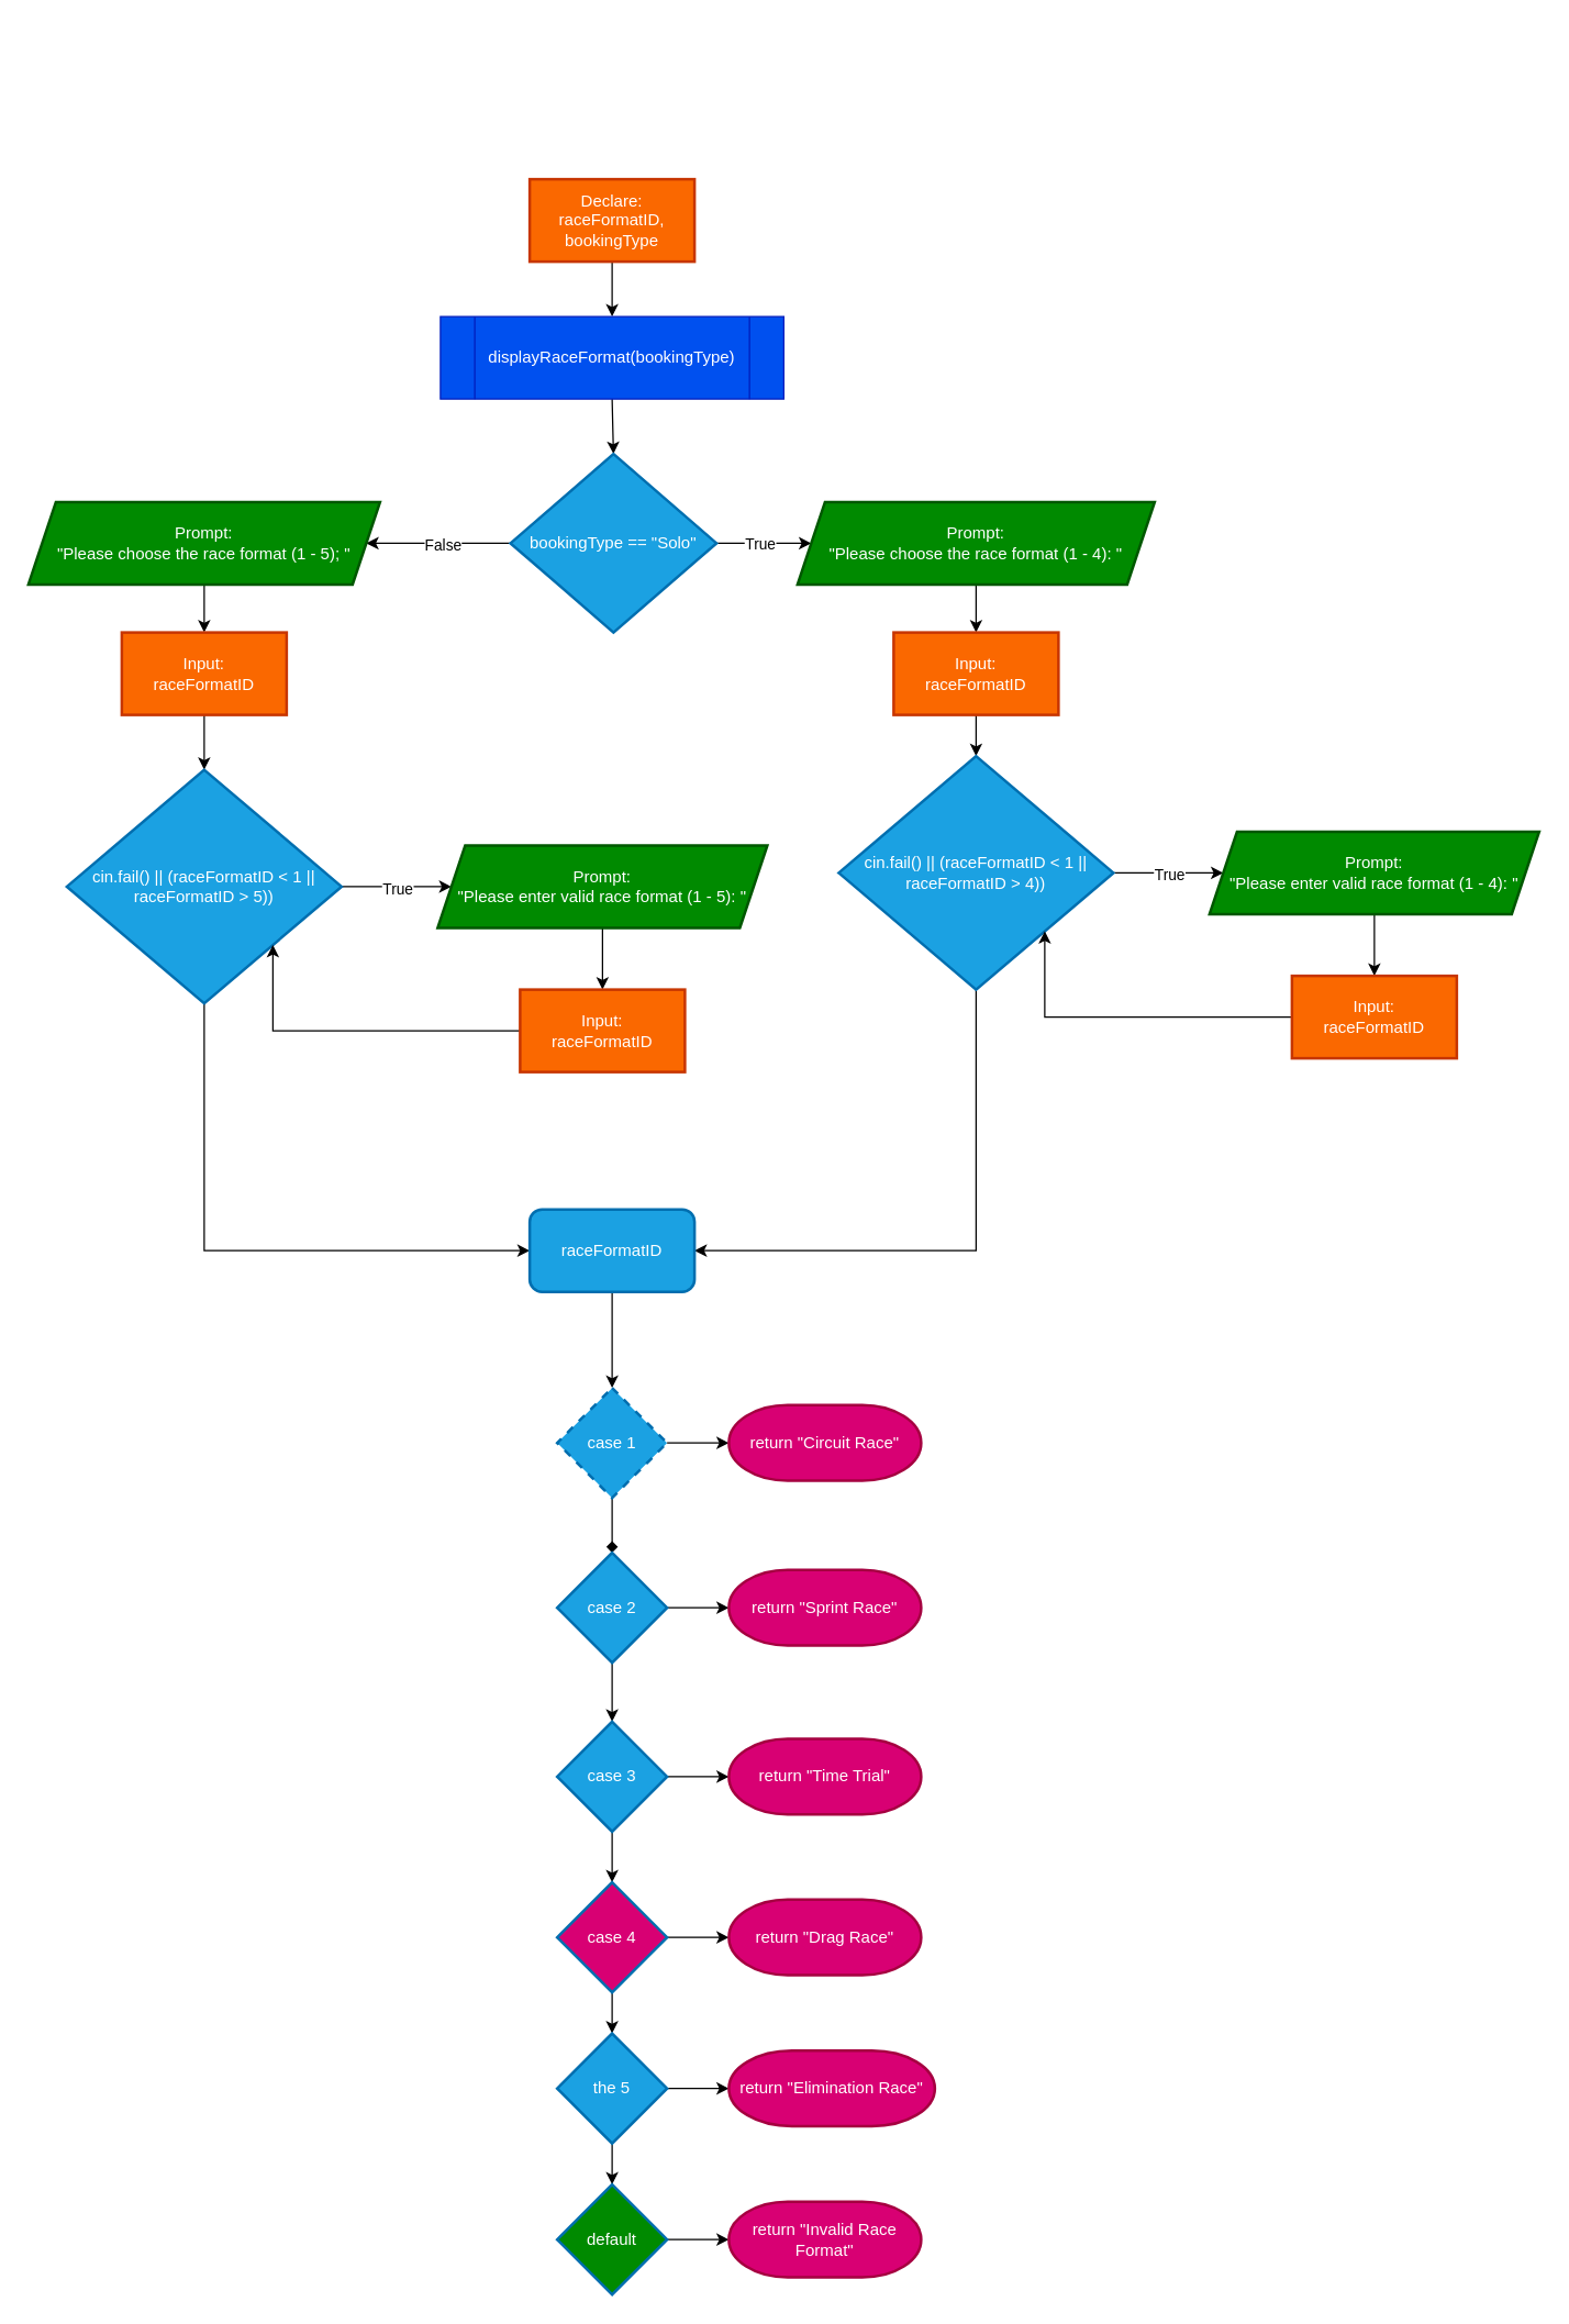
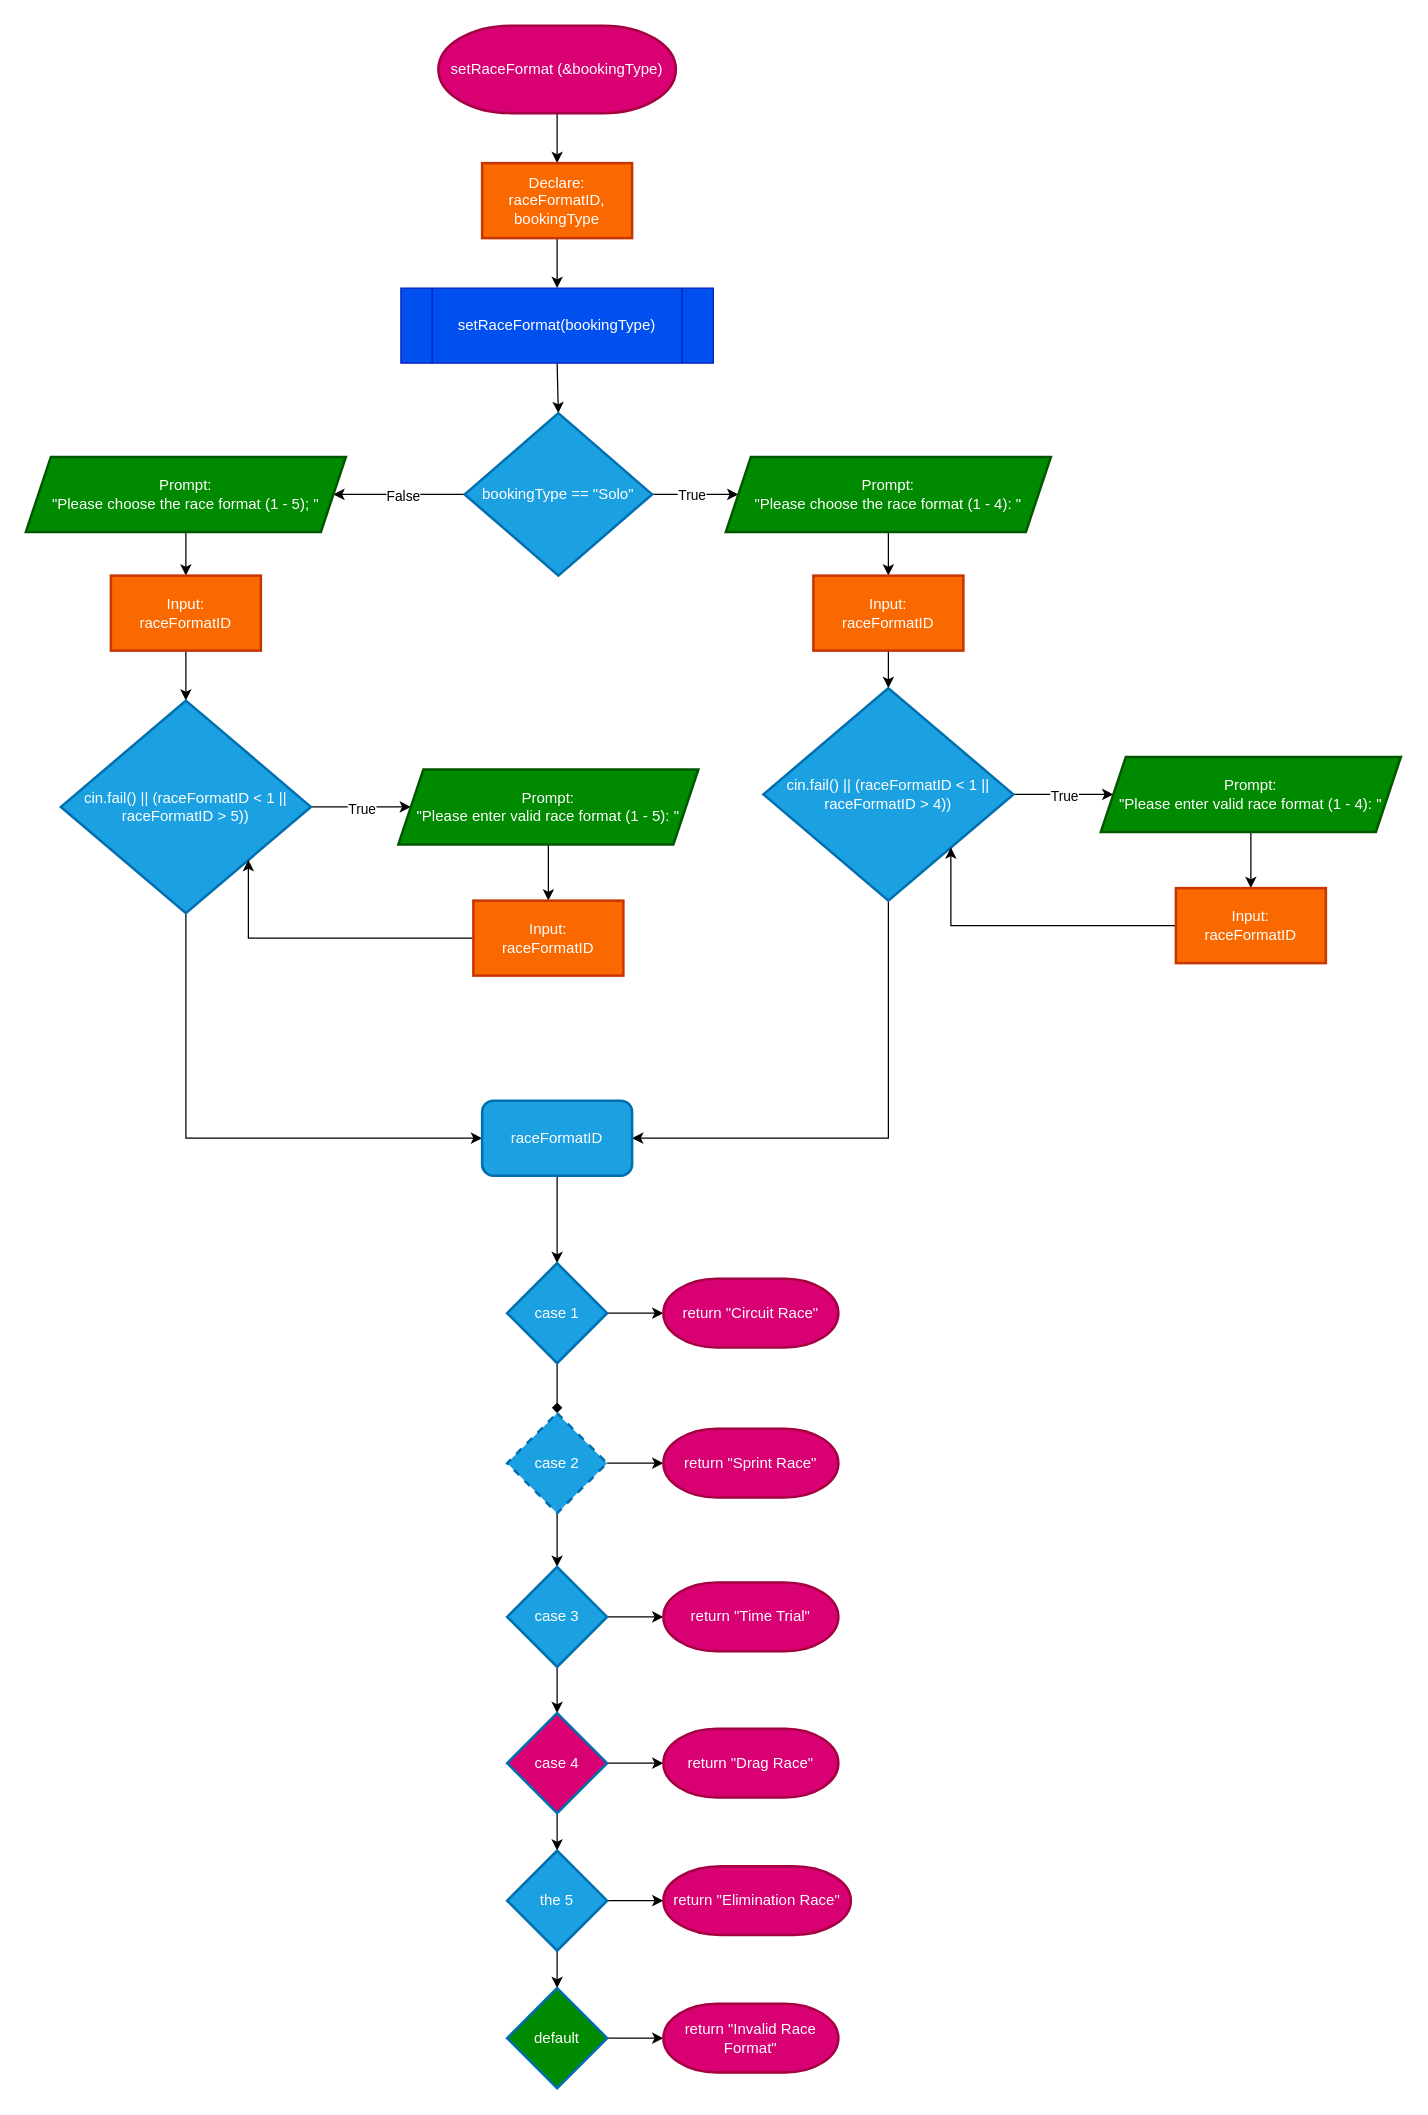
+ <mxCell id="3" value="setRaceFormat (&amp;amp;bookingType)" style="strokeWidth=2;html=1;shape=mxgraph.flowchart.terminator;whiteSpace=wrap;fillColor=#d80073;fontColor=#ffffff;strokeColor=#A50040;" parent="1" vertex="1"><mxGeometry x="350" y="20" width="190" height="70" as="geometry" /></mxCell>
+ <mxCell id="2" value="" style="edgeStyle=orthogonalEdgeStyle;rounded=0;orthogonalLoop=1;jettySize=auto;html=1;" parent="1" source="3" target="5" edge="1"><mxGeometry relative="1" as="geometry" /></mxCell>
- <mxCell id="61" value="displayRaceFormat(bookingType)" style="shape=process;whiteSpace=wrap;html=1;backgroundOutline=1;fillColor=#0050ef;fontColor=#ffffff;strokeColor=#001DBC;" vertex="1" parent="1"><mxGeometry x="320" y="230" width="250" height="60" as="geometry" /></mxCell>
+ <mxCell id="61" value="setRaceFormat(bookingType)" style="shape=process;whiteSpace=wrap;html=1;backgroundOutline=1;fillColor=#0050ef;fontColor=#ffffff;strokeColor=#001DBC;" vertex="1" parent="1"><mxGeometry x="320" y="230" width="250" height="60" as="geometry" /></mxCell>
- <mxCell id="40" value="case 1" style="rhombus;whiteSpace=wrap;html=1;fillColor=#1ba1e2;strokeColor=#006EAF;fontColor=#ffffff;strokeWidth=2;dashed=1;" parent="1" vertex="1"><mxGeometry x="405" y="1010" width="80" height="80" as="geometry" /></mxCell>
+ <mxCell id="40" value="case 1" style="rhombus;whiteSpace=wrap;html=1;fillColor=#1ba1e2;strokeColor=#006EAF;fontColor=#ffffff;strokeWidth=2;" parent="1" vertex="1"><mxGeometry x="405" y="1010" width="80" height="80" as="geometry" /></mxCell>
- <mxCell id="44" value="case 2" style="rhombus;whiteSpace=wrap;html=1;fillColor=#1ba1e2;strokeColor=#006EAF;fontColor=#ffffff;strokeWidth=2;" parent="1" vertex="1"><mxGeometry x="405" y="1130" width="80" height="80" as="geometry" /></mxCell>
+ <mxCell id="44" value="case 2" style="rhombus;whiteSpace=wrap;html=1;fillColor=#1ba1e2;strokeColor=#006EAF;fontColor=#ffffff;strokeWidth=2;dashed=1;" parent="1" vertex="1"><mxGeometry x="405" y="1130" width="80" height="80" as="geometry" /></mxCell>
